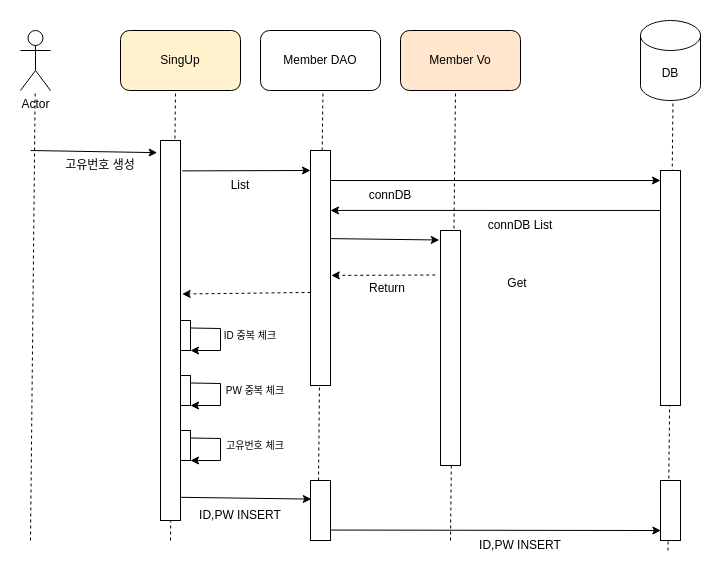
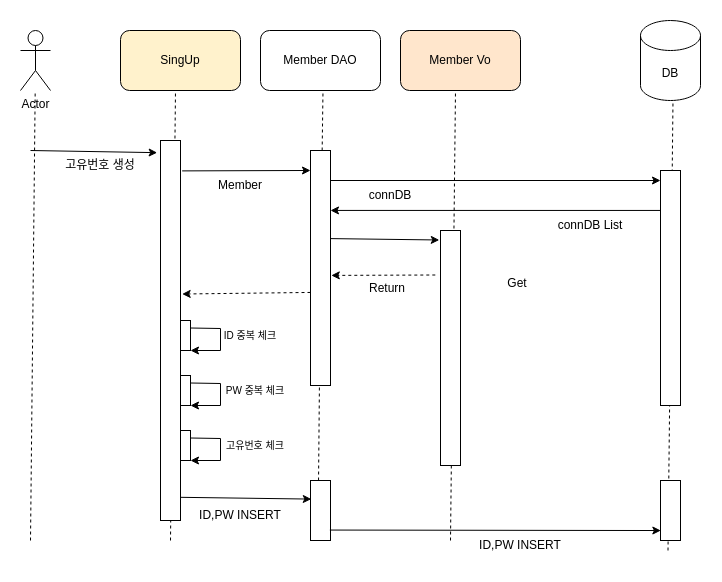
- <mxCell id="18" value="List" style="text;html=1;strokeColor=none;fillColor=none;align=center;verticalAlign=middle;whiteSpace=wrap;rounded=0;" vertex="1" parent="1"><mxGeometry x="210" y="170" width="60" height="30" as="geometry" /></mxCell>
+ <mxCell id="18" value="Member" style="text;html=1;strokeColor=none;fillColor=none;align=center;verticalAlign=middle;whiteSpace=wrap;rounded=0;" vertex="1" parent="1"><mxGeometry x="210" y="170" width="60" height="30" as="geometry" /></mxCell>
- <mxCell id="23" value="connDB List" style="text;html=1;strokeColor=none;fillColor=none;align=center;verticalAlign=middle;whiteSpace=wrap;rounded=0;" vertex="1" parent="1"><mxGeometry x="480" y="210" width="80" height="30" as="geometry" /></mxCell>
+ <mxCell id="23" value="connDB List" style="text;html=1;strokeColor=none;fillColor=none;align=center;verticalAlign=middle;whiteSpace=wrap;rounded=0;" vertex="1" parent="1"><mxGeometry x="550" y="210" width="80" height="30" as="geometry" /></mxCell>
